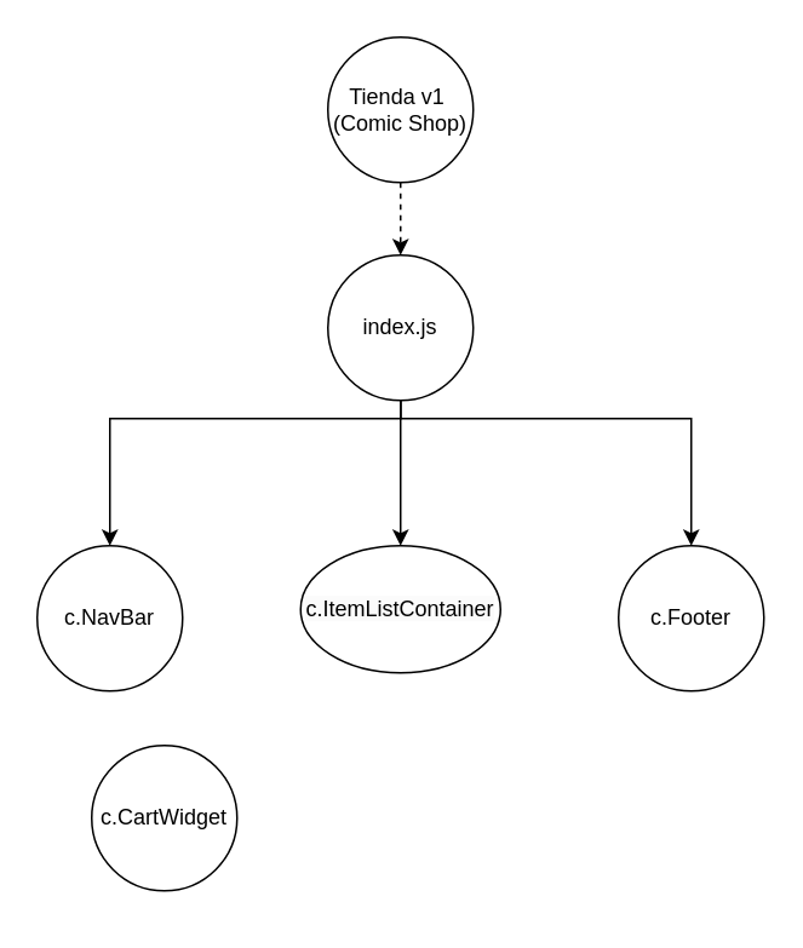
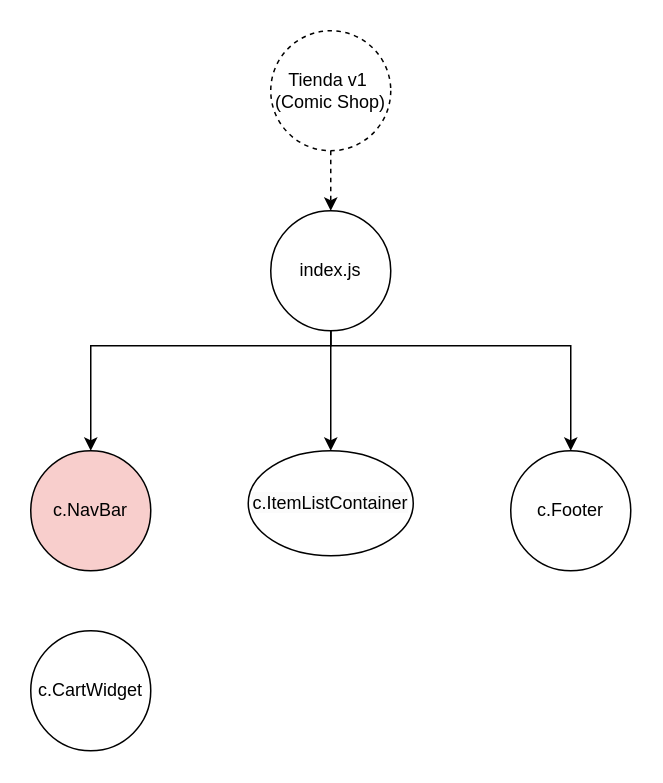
- <mxCell id="3" value="Tienda v1&amp;nbsp;&lt;br&gt;(Comic Shop)" style="ellipse;whiteSpace=wrap;html=1;aspect=fixed;" vertex="1" parent="1"><mxGeometry x="180" y="20" width="80" height="80" as="geometry" /></mxCell>
+ <mxCell id="3" value="Tienda v1&amp;nbsp;&lt;br&gt;(Comic Shop)" style="ellipse;whiteSpace=wrap;html=1;aspect=fixed;dashed=1;" vertex="1" parent="1"><mxGeometry x="180" y="20" width="80" height="80" as="geometry" /></mxCell>
- <mxCell id="8" value="c.NavBar" style="ellipse;whiteSpace=wrap;html=1;aspect=fixed;" vertex="1" parent="1"><mxGeometry x="20" y="300" width="80" height="80" as="geometry" /></mxCell>
+ <mxCell id="8" value="c.NavBar" style="ellipse;whiteSpace=wrap;html=1;aspect=fixed;fillColor=#f8cecc;" vertex="1" parent="1"><mxGeometry x="20" y="300" width="80" height="80" as="geometry" /></mxCell>
- <mxCell id="11" value="c.CartWidget" style="ellipse;whiteSpace=wrap;html=1;aspect=fixed;" vertex="1" parent="1"><mxGeometry x="50" y="410" width="80" height="80" as="geometry" /></mxCell>
+ <mxCell id="11" value="c.CartWidget" style="ellipse;whiteSpace=wrap;html=1;aspect=fixed;" vertex="1" parent="1"><mxGeometry x="20" y="420" width="80" height="80" as="geometry" /></mxCell>
